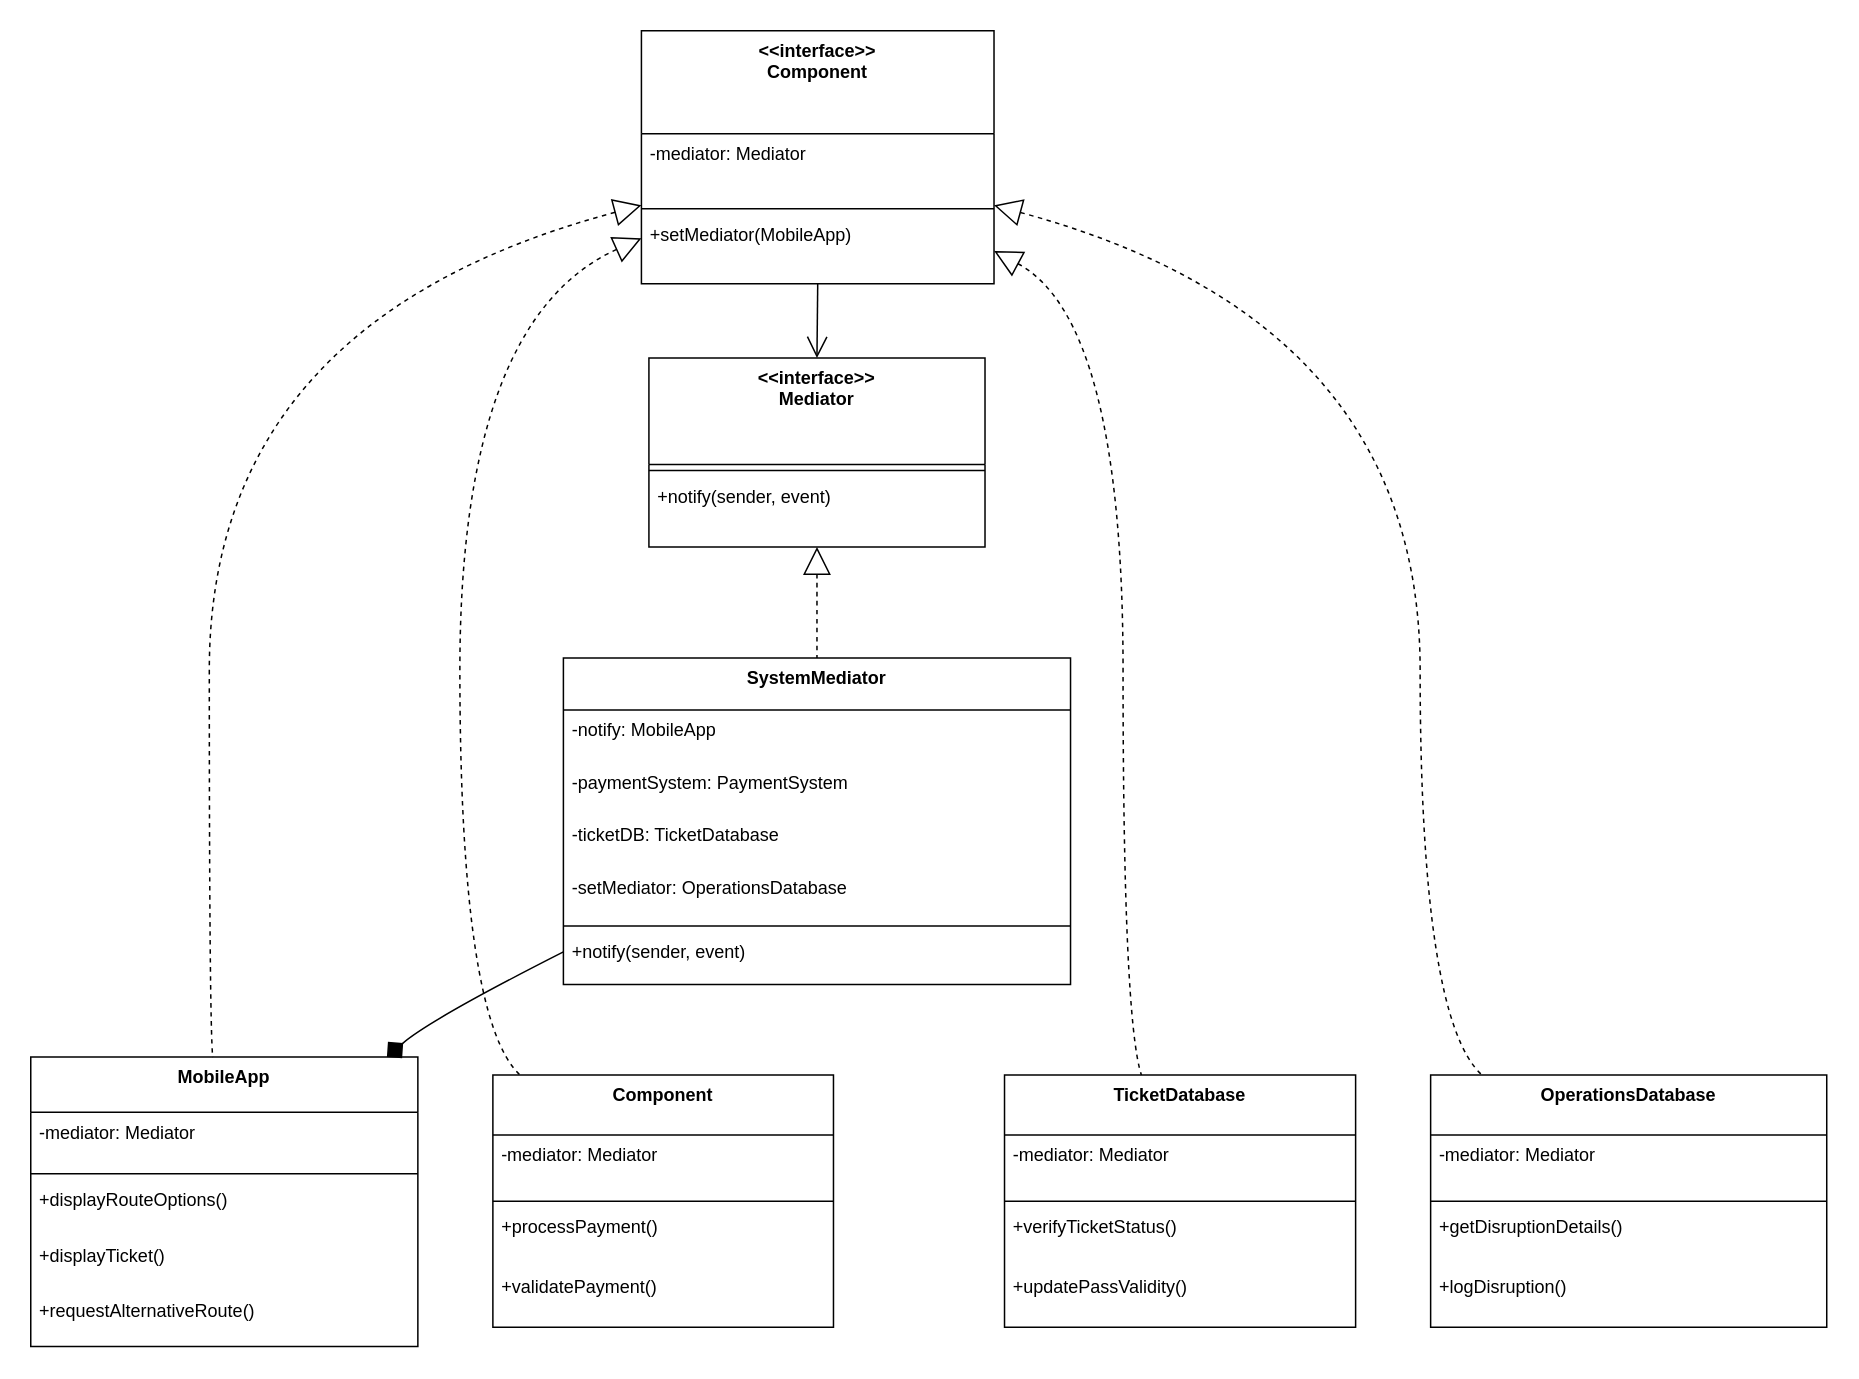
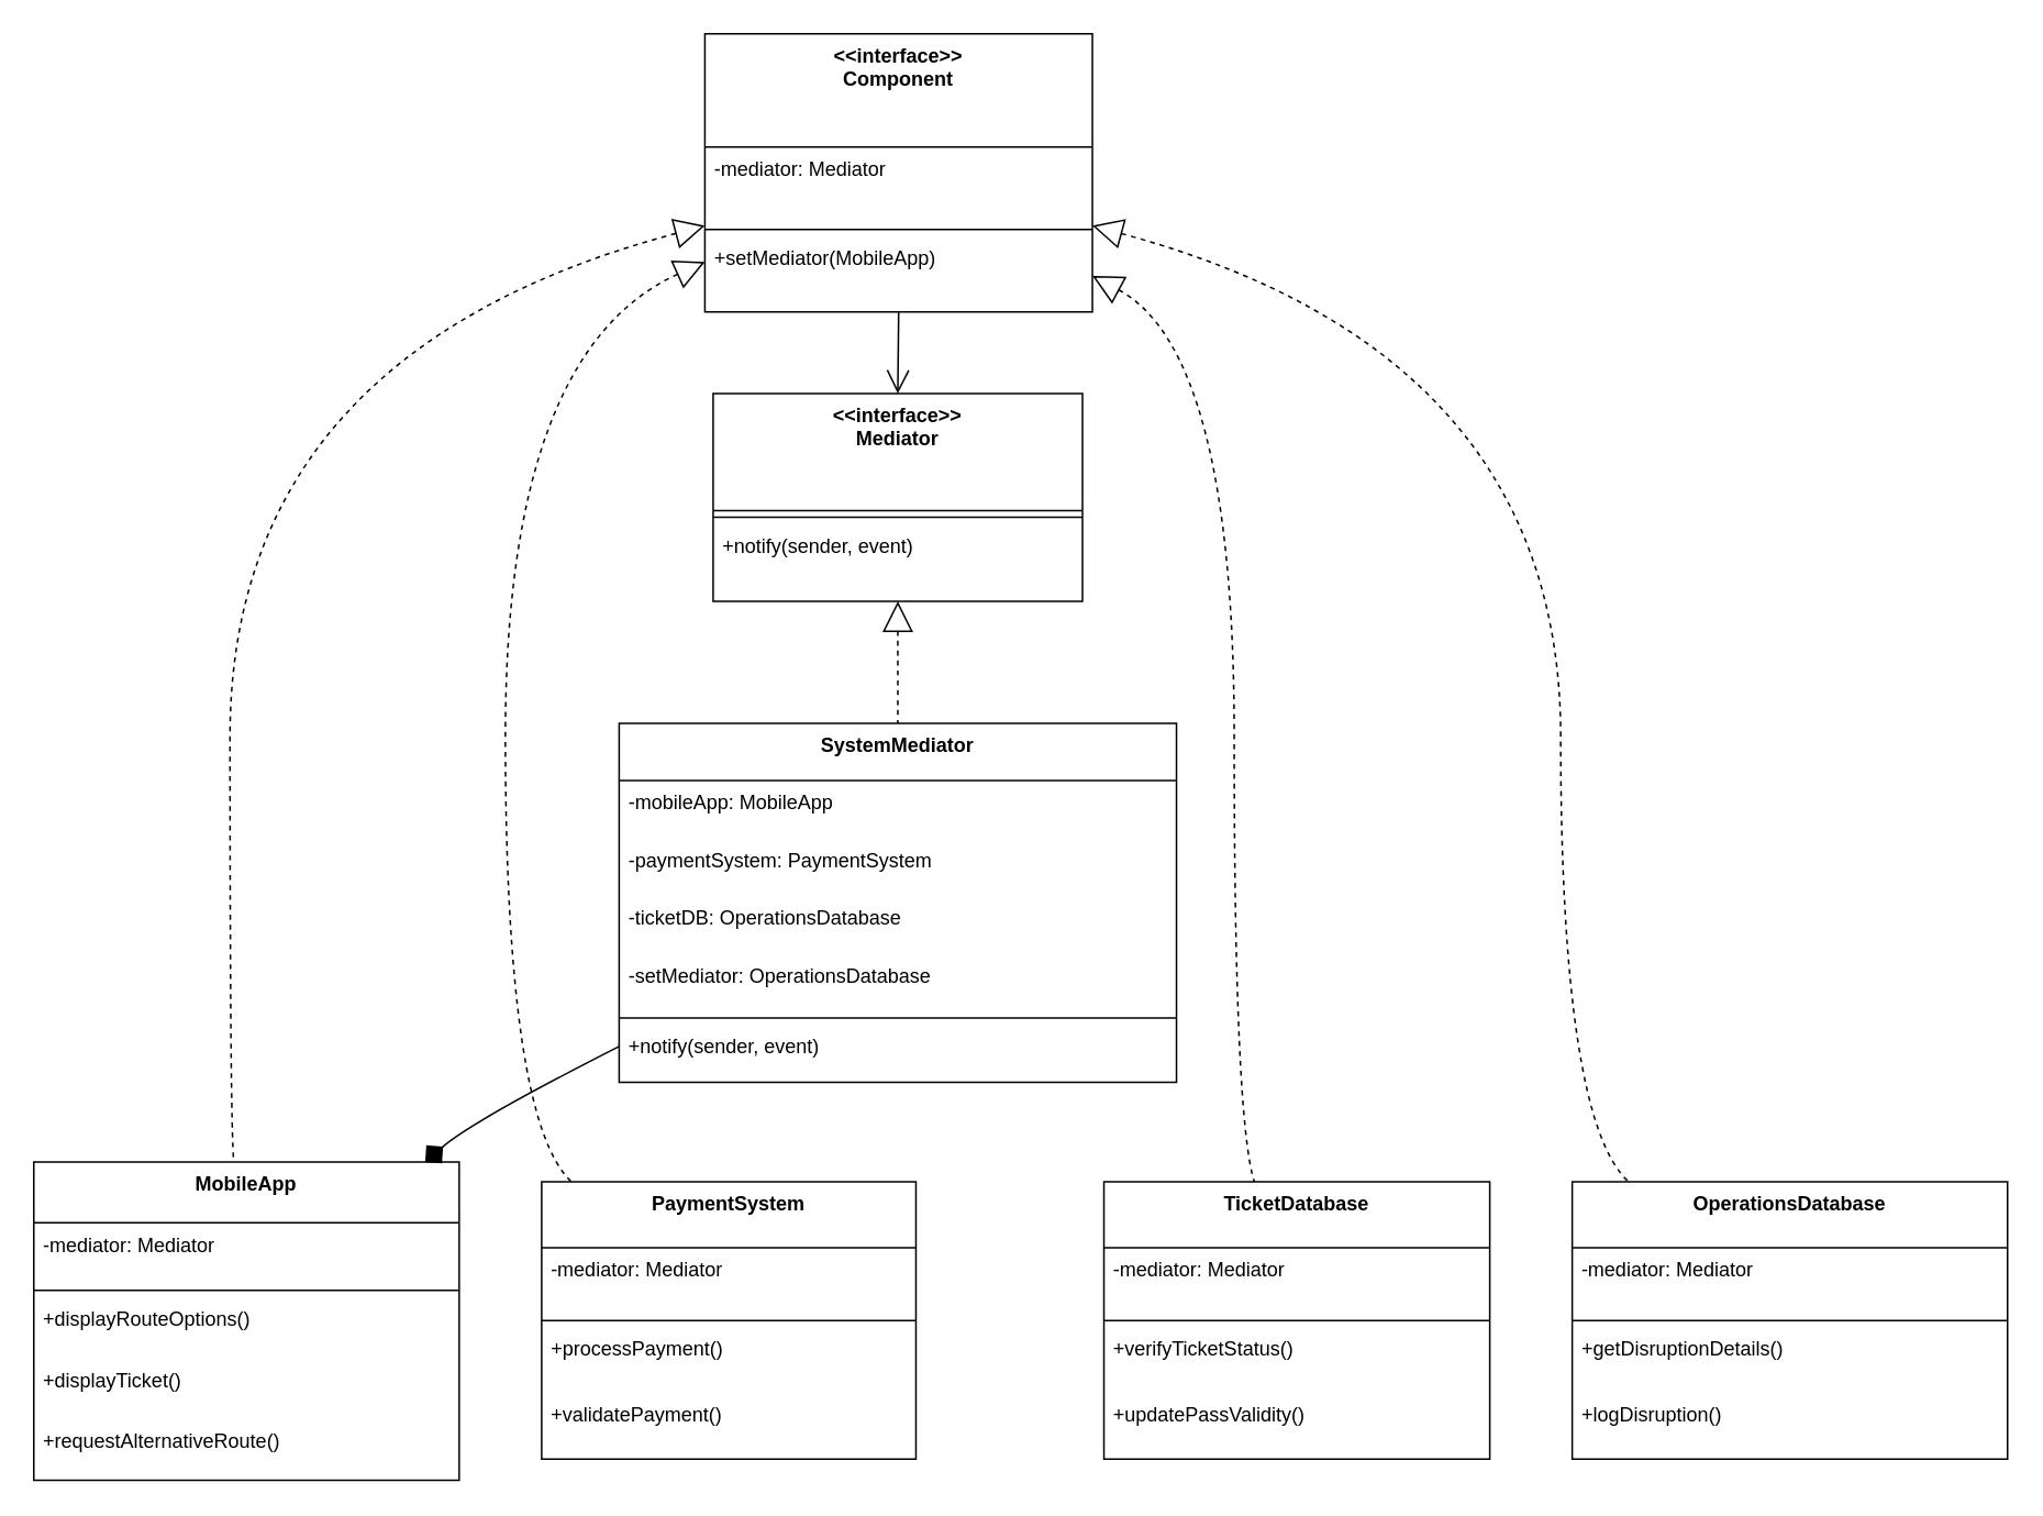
- <mxCell id="6" value="-notify: MobileApp" style="text;strokeColor=none;fillColor=none;align=left;verticalAlign=top;spacingLeft=4;spacingRight=4;overflow=hidden;rotatable=0;points=[[0,0.5],[1,0.5]];portConstraint=eastwest;" vertex="1" parent="5"><mxGeometry y="34.667" width="338" height="35" as="geometry" /></mxCell>
+ <mxCell id="6" value="-mobileApp: MobileApp" style="text;strokeColor=none;fillColor=none;align=left;verticalAlign=top;spacingLeft=4;spacingRight=4;overflow=hidden;rotatable=0;points=[[0,0.5],[1,0.5]];portConstraint=eastwest;" vertex="1" parent="5"><mxGeometry y="34.667" width="338" height="35" as="geometry" /></mxCell>
- <mxCell id="8" value="-ticketDB: TicketDatabase" style="text;strokeColor=none;fillColor=none;align=left;verticalAlign=top;spacingLeft=4;spacingRight=4;overflow=hidden;rotatable=0;points=[[0,0.5],[1,0.5]];portConstraint=eastwest;" vertex="1" parent="5"><mxGeometry y="104.667" width="338" height="35" as="geometry" /></mxCell>
+ <mxCell id="8" value="-ticketDB: OperationsDatabase" style="text;strokeColor=none;fillColor=none;align=left;verticalAlign=top;spacingLeft=4;spacingRight=4;overflow=hidden;rotatable=0;points=[[0,0.5],[1,0.5]];portConstraint=eastwest;" vertex="1" parent="5"><mxGeometry y="104.667" width="338" height="35" as="geometry" /></mxCell>
- <mxCell id="22" value="Component" style="swimlane;fontStyle=1;align=center;verticalAlign=top;childLayout=stackLayout;horizontal=1;startSize=40;horizontalStack=0;resizeParent=1;resizeParentMax=0;resizeLast=0;collapsible=0;marginBottom=0;" vertex="1" parent="1"><mxGeometry x="328" y="716" width="227" height="168" as="geometry" /></mxCell>
+ <mxCell id="22" value="PaymentSystem" style="swimlane;fontStyle=1;align=center;verticalAlign=top;childLayout=stackLayout;horizontal=1;startSize=40;horizontalStack=0;resizeParent=1;resizeParentMax=0;resizeLast=0;collapsible=0;marginBottom=0;" vertex="1" parent="1"><mxGeometry x="328" y="716" width="227" height="168" as="geometry" /></mxCell>
